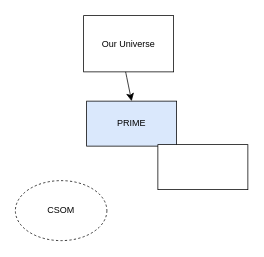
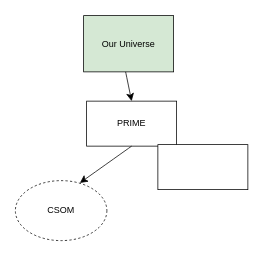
- <mxCell id="5" value="Our Universe" style="whiteSpace=wrap;html=1;" vertex="1" parent="1"><mxGeometry x="111" y="20" width="120" height="75" as="geometry" /></mxCell>
+ <mxCell id="5" value="Our Universe" style="whiteSpace=wrap;html=1;fillColor=#d5e8d4;" vertex="1" parent="1"><mxGeometry x="111" y="20" width="120" height="75" as="geometry" /></mxCell>
- <mxCell id="2" value="PRIME" style="whiteSpace=wrap;html=1;fillColor=#dae8fc;" vertex="1" parent="1"><mxGeometry x="115" y="134" width="120" height="60" as="geometry" /></mxCell>
+ <mxCell id="2" value="PRIME" style="whiteSpace=wrap;html=1;" vertex="1" parent="1"><mxGeometry x="115" y="134" width="120" height="60" as="geometry" /></mxCell>
+ <mxCell id="4" value="" style="edgeStyle=none;orthogonalLoop=1;jettySize=auto;html=1;rounded=0;fontSize=12;startSize=8;endSize=8;curved=1;exitX=0.5;exitY=1;exitDx=0;exitDy=0;entryX=0.705;entryY=0.038;entryDx=0;entryDy=0;entryPerimeter=0;" edge="1" parent="1" source="2" target="3"><mxGeometry width="120" relative="1" as="geometry"><mxPoint x="162" y="219" as="sourcePoint" /><mxPoint x="282" y="219" as="targetPoint" /><Array as="points" /></mxGeometry></mxCell>
